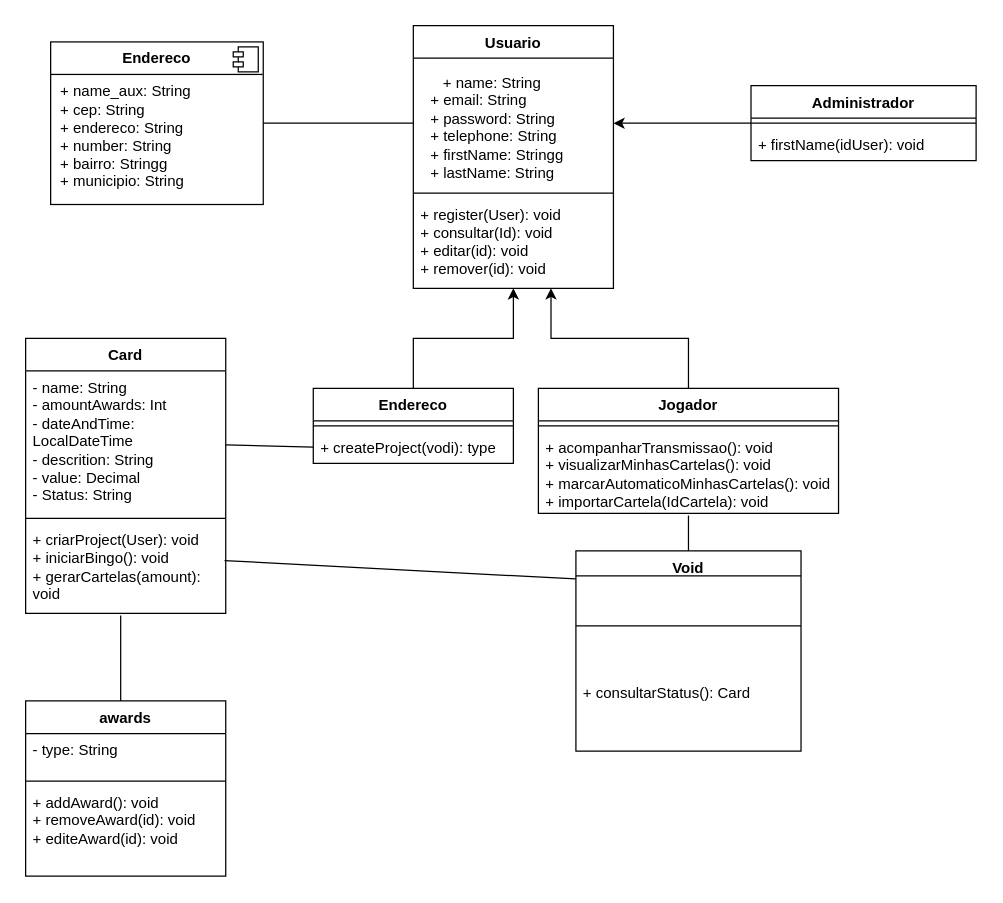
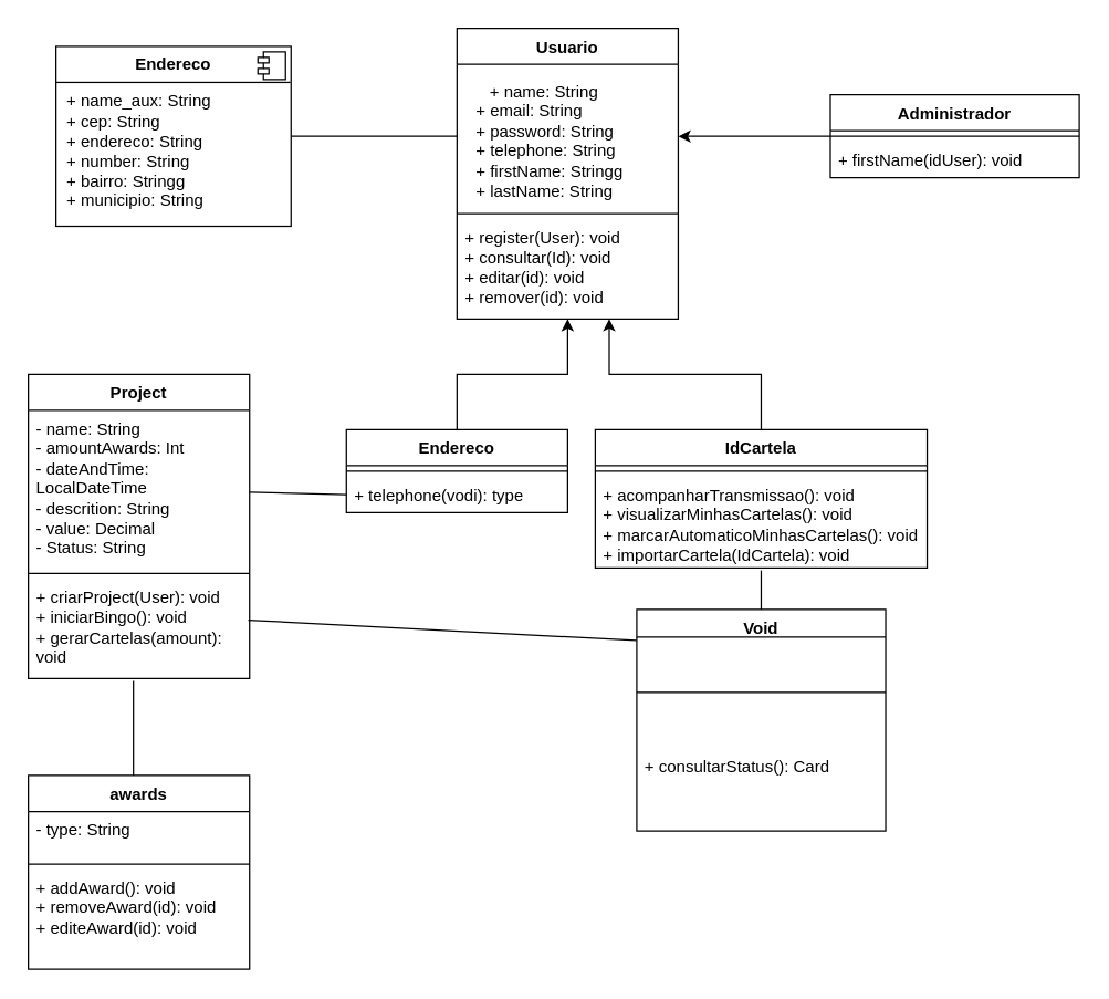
- <mxCell id="7" value="Card" style="swimlane;fontStyle=1;align=center;verticalAlign=top;childLayout=stackLayout;horizontal=1;startSize=26;horizontalStack=0;resizeParent=1;resizeParentMax=0;resizeLast=0;collapsible=1;marginBottom=0;whiteSpace=wrap;html=1;" parent="1" vertex="1"><mxGeometry x="20" y="270" width="160" height="220" as="geometry" /></mxCell>
+ <mxCell id="7" value="Project" style="swimlane;fontStyle=1;align=center;verticalAlign=top;childLayout=stackLayout;horizontal=1;startSize=26;horizontalStack=0;resizeParent=1;resizeParentMax=0;resizeLast=0;collapsible=1;marginBottom=0;whiteSpace=wrap;html=1;" parent="1" vertex="1"><mxGeometry x="20" y="270" width="160" height="220" as="geometry" /></mxCell>
- <mxCell id="11" value="Jogador" style="swimlane;fontStyle=1;align=center;verticalAlign=top;childLayout=stackLayout;horizontal=1;startSize=26;horizontalStack=0;resizeParent=1;resizeParentMax=0;resizeLast=0;collapsible=1;marginBottom=0;whiteSpace=wrap;html=1;" parent="1" vertex="1"><mxGeometry x="430" y="310" width="240" height="100" as="geometry" /></mxCell>
+ <mxCell id="11" value="IdCartela" style="swimlane;fontStyle=1;align=center;verticalAlign=top;childLayout=stackLayout;horizontal=1;startSize=26;horizontalStack=0;resizeParent=1;resizeParentMax=0;resizeLast=0;collapsible=1;marginBottom=0;whiteSpace=wrap;html=1;" parent="1" vertex="1"><mxGeometry x="430" y="310" width="240" height="100" as="geometry" /></mxCell>
- <mxCell id="6" value="+ createProject(vodi): type" style="text;strokeColor=none;fillColor=none;align=left;verticalAlign=top;spacingLeft=4;spacingRight=4;overflow=hidden;rotatable=0;points=[[0,0.5],[1,0.5]];portConstraint=eastwest;whiteSpace=wrap;html=1;" parent="4" vertex="1"><mxGeometry y="34" width="160" height="26" as="geometry" /></mxCell>
+ <mxCell id="6" value="+ telephone(vodi): type" style="text;strokeColor=none;fillColor=none;align=left;verticalAlign=top;spacingLeft=4;spacingRight=4;overflow=hidden;rotatable=0;points=[[0,0.5],[1,0.5]];portConstraint=eastwest;whiteSpace=wrap;html=1;" parent="4" vertex="1"><mxGeometry y="34" width="160" height="26" as="geometry" /></mxCell>
